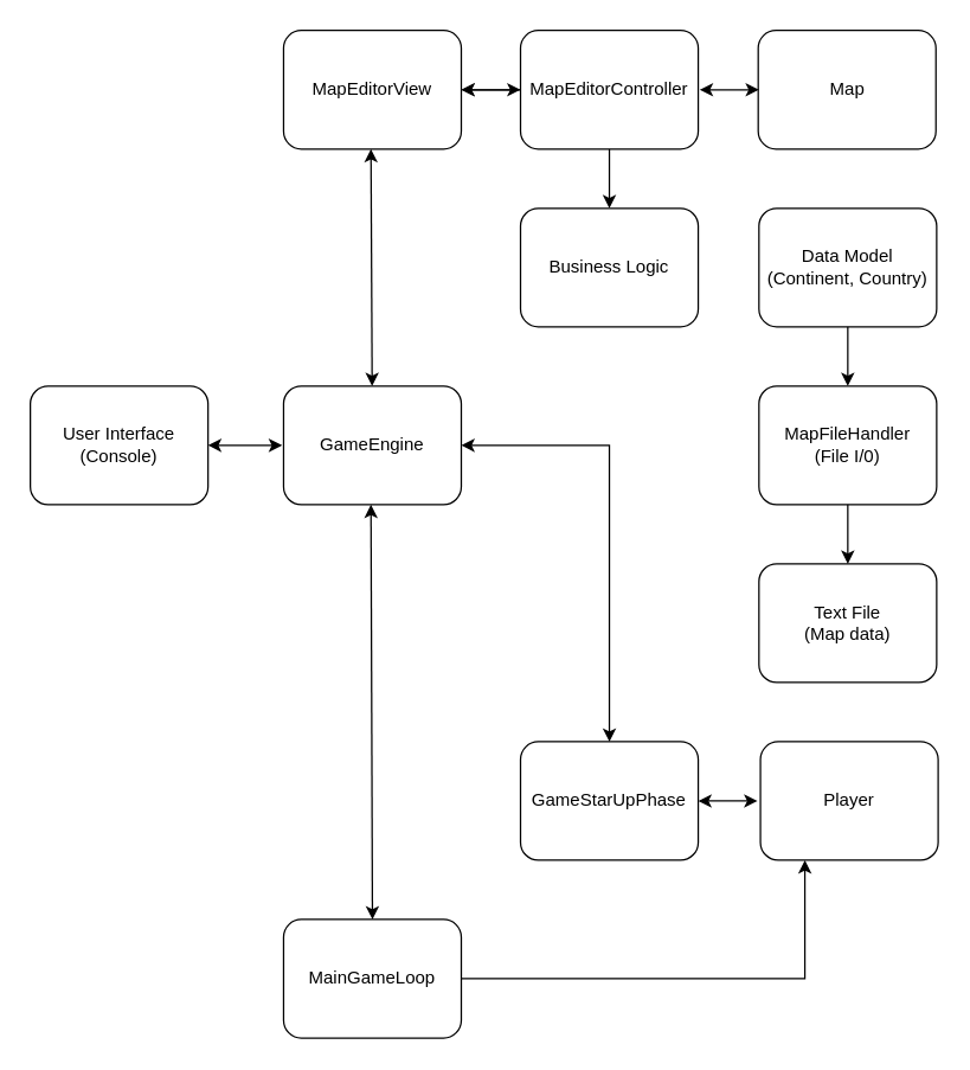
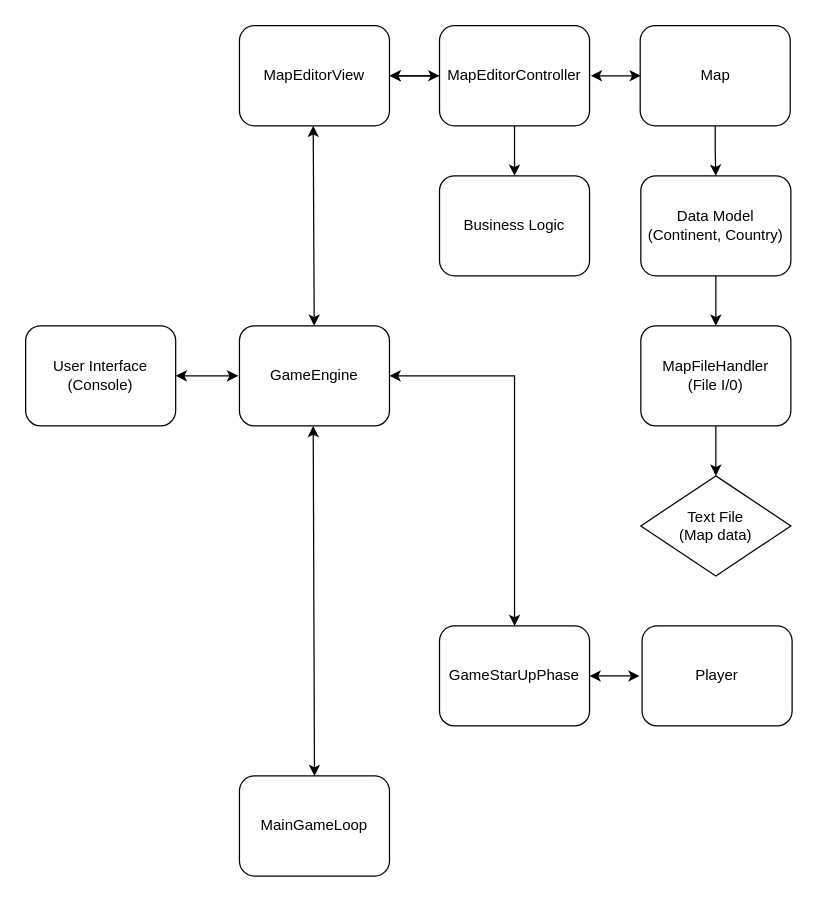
+ <mxCell id="6" style="edgeStyle=orthogonalEdgeStyle;rounded=0;orthogonalLoop=1;jettySize=auto;html=1;exitX=0.5;exitY=1;exitDx=0;exitDy=0;entryX=0.5;entryY=0;entryDx=0;entryDy=0;" parent="1" source="7" target="11" edge="1"><mxGeometry relative="1" as="geometry" /></mxCell>
- <mxCell id="14" value="Text File&lt;div&gt;(Map data)&lt;/div&gt;" style="rounded=1;whiteSpace=wrap;html=1;" parent="1" vertex="1"><mxGeometry x="512" y="380" width="120" height="80" as="geometry" /></mxCell>
+ <mxCell id="14" value="Text File&lt;div&gt;(Map data)&lt;/div&gt;" style="rhombus;whiteSpace=wrap;html=1;" parent="1" vertex="1"><mxGeometry x="512" y="380" width="120" height="80" as="geometry" /></mxCell>
- <mxCell id="18" style="edgeStyle=orthogonalEdgeStyle;rounded=0;orthogonalLoop=1;jettySize=auto;html=1;exitX=1;exitY=0.5;exitDx=0;exitDy=0;entryX=0.25;entryY=1;entryDx=0;entryDy=0;" parent="1" source="19" target="17" edge="1"><mxGeometry relative="1" as="geometry" /></mxCell>
